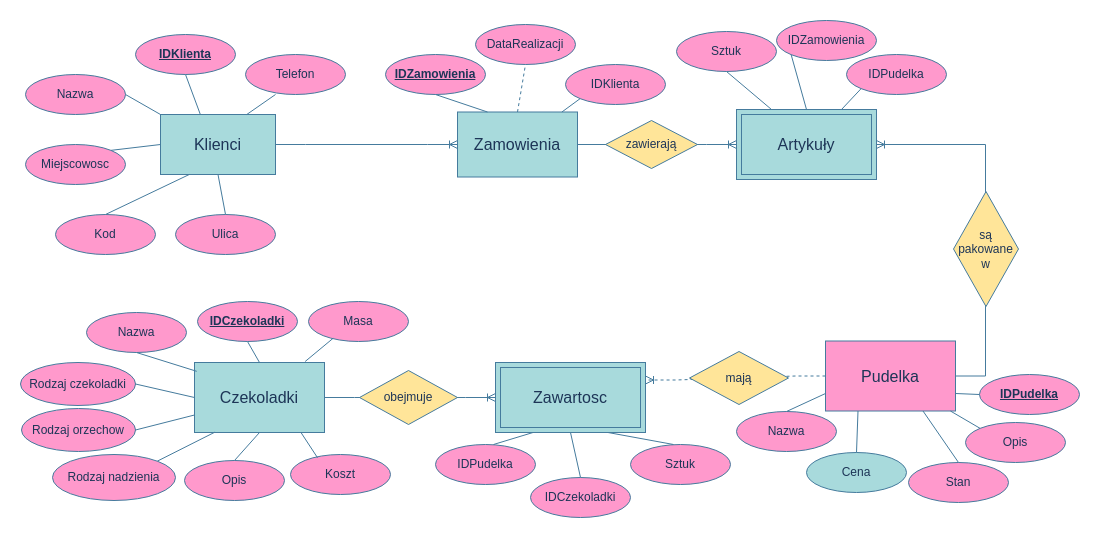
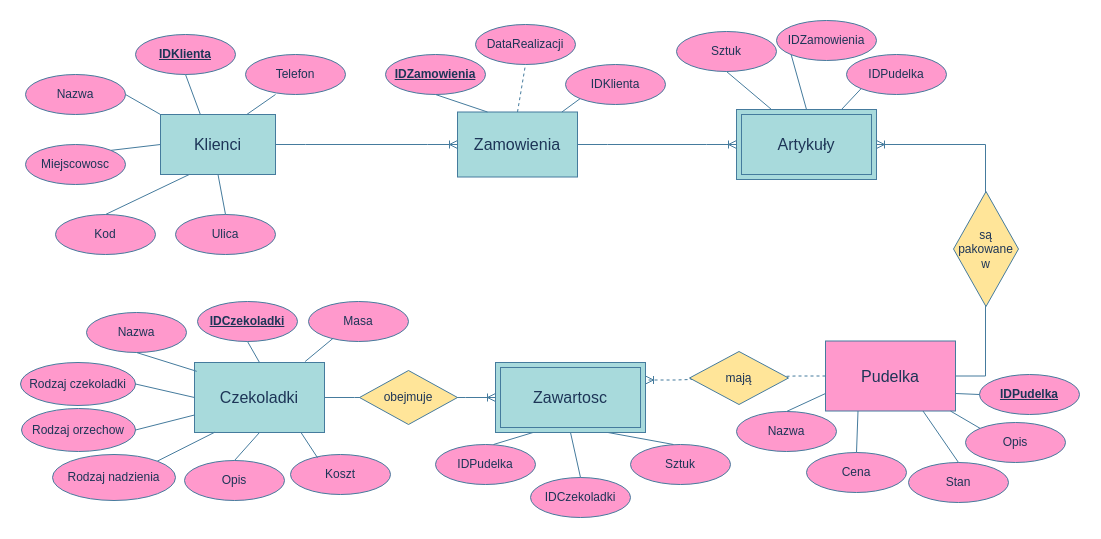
- <mxCell id="67" value="zawierają" style="shape=rhombus;perimeter=rhombusPerimeter;whiteSpace=wrap;html=1;align=center;strokeColor=#457B9D;fontColor=#1D3557;fillColor=#FFE599;" vertex="1" parent="1"><mxGeometry x="605" y="120" width="92" height="48" as="geometry" /></mxCell>
- <mxCell id="43" value="Cena" style="ellipse;whiteSpace=wrap;html=1;align=center;strokeColor=#457B9D;fontColor=#1D3557;fillColor=#a8dadc;" vertex="1" parent="1"><mxGeometry x="806" y="452" width="100" height="40" as="geometry" /></mxCell>
+ <mxCell id="43" value="Cena" style="ellipse;whiteSpace=wrap;html=1;align=center;strokeColor=#457B9D;fontColor=#1D3557;fillColor=#FF99CC;" vertex="1" parent="1"><mxGeometry x="806" y="452" width="100" height="40" as="geometry" /></mxCell>
